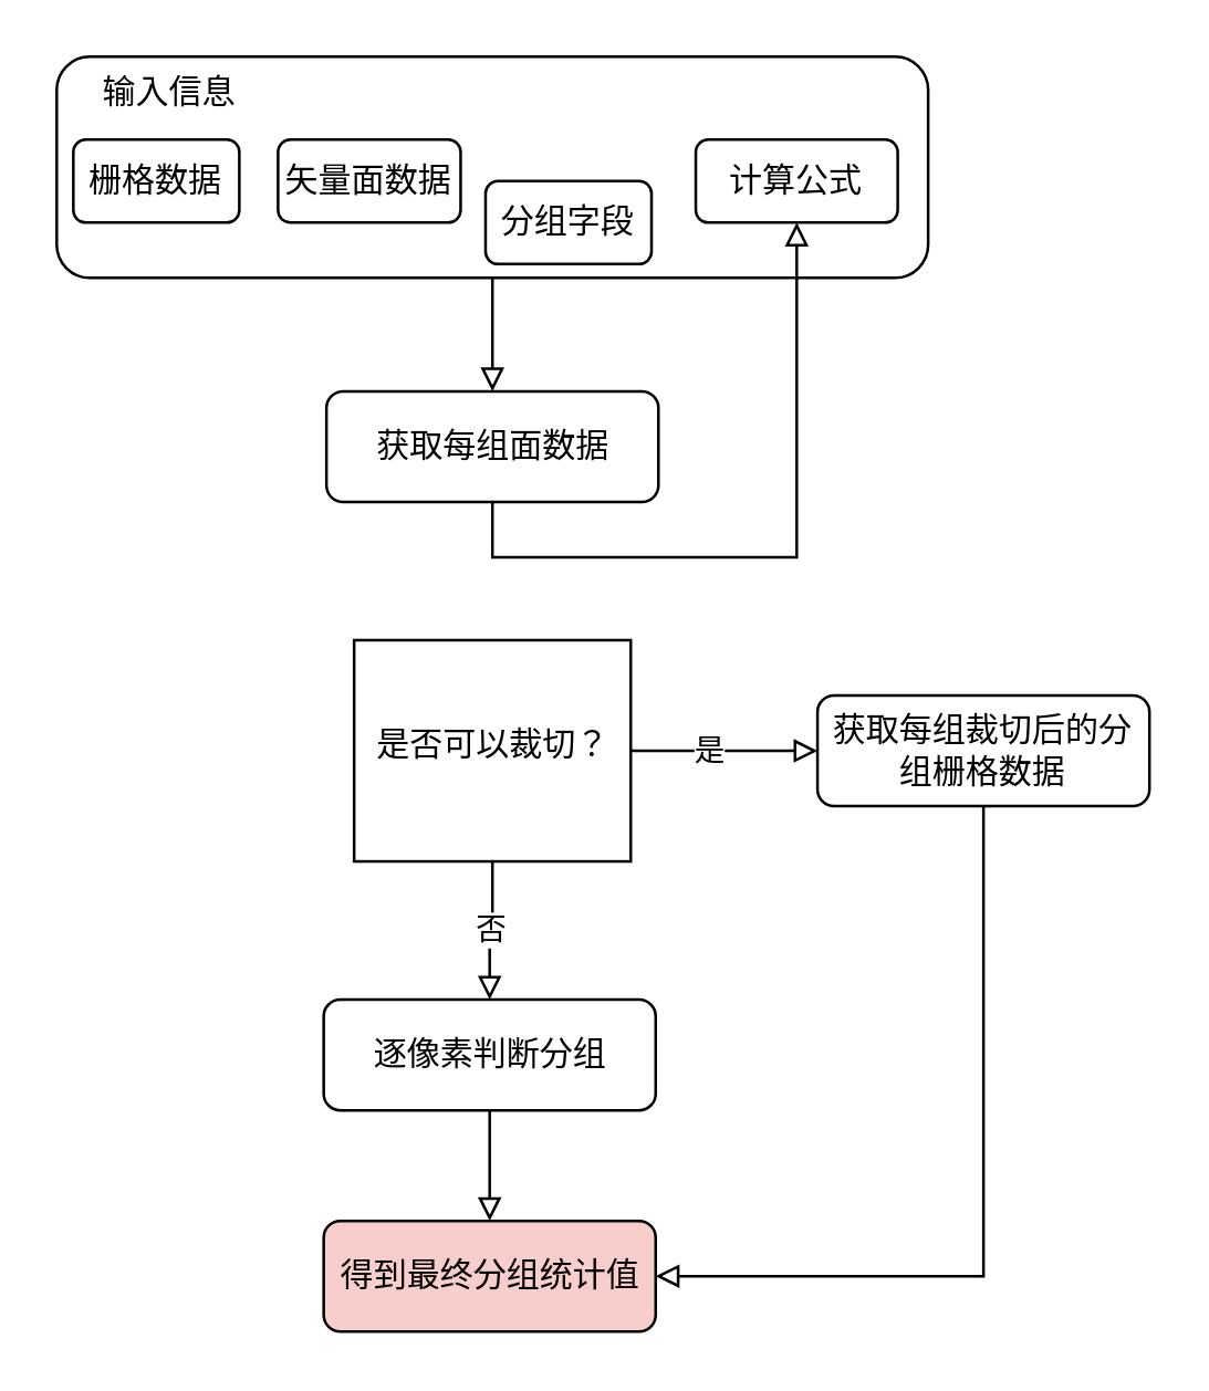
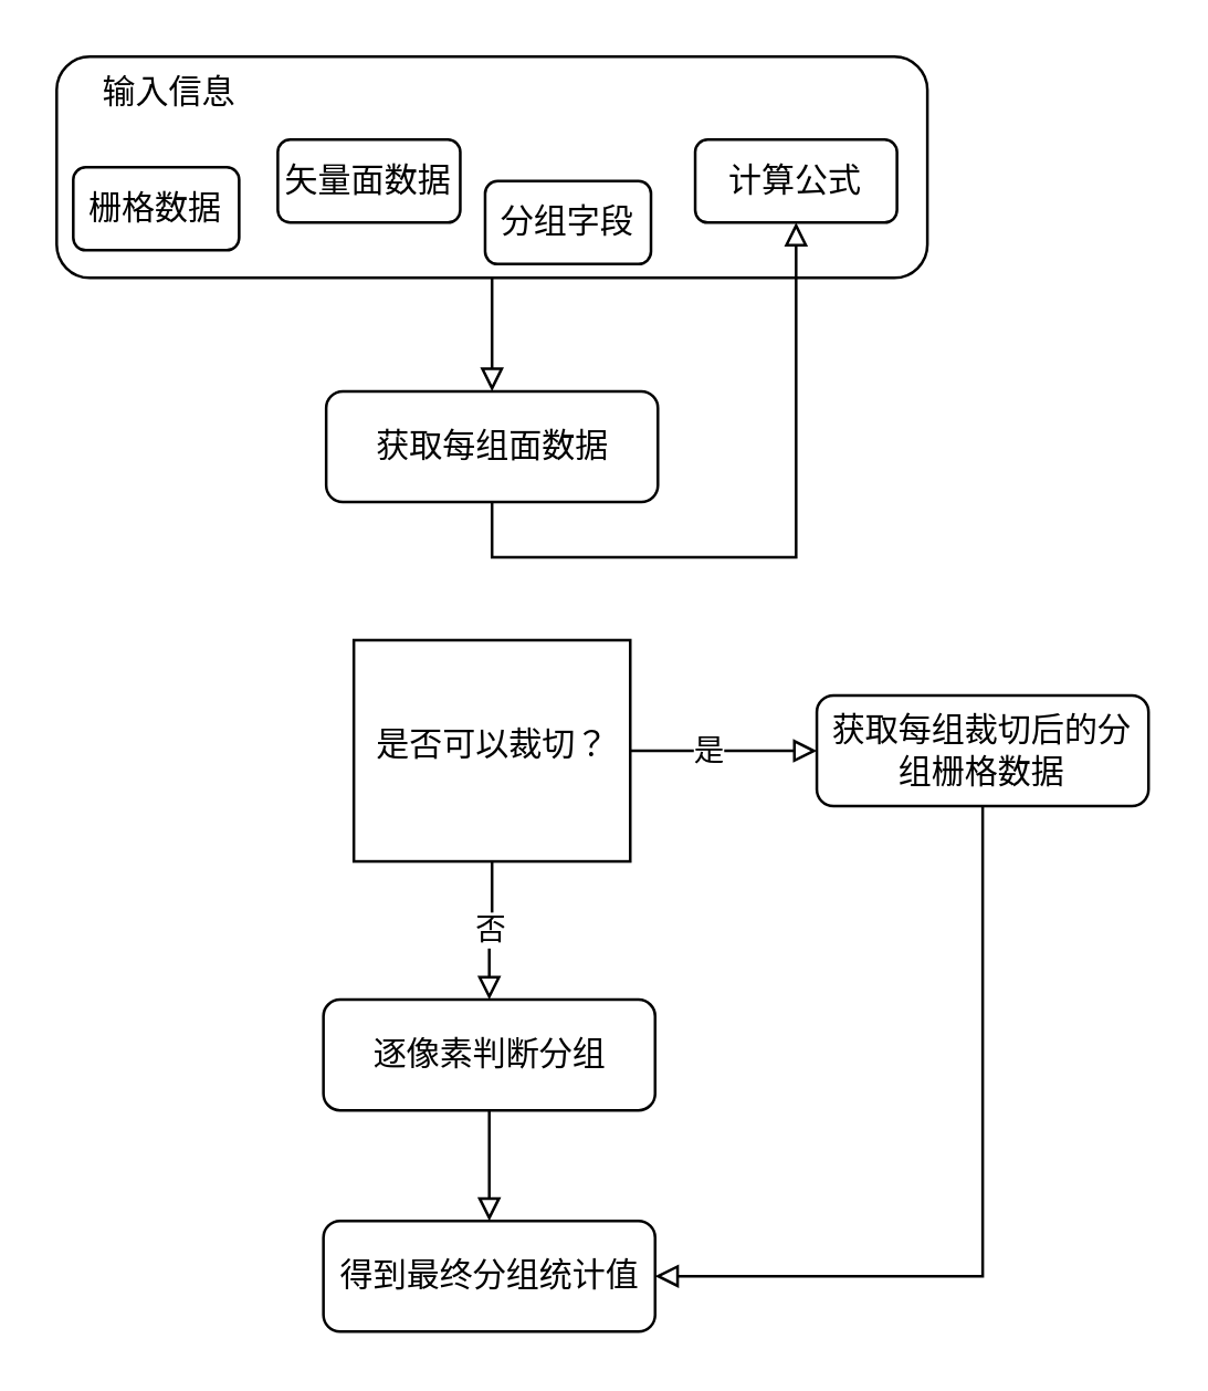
- <mxCell id="5" value="栅格数据" style="rounded=1;whiteSpace=wrap;html=1;" vertex="1" parent="1"><mxGeometry x="26" y="50" width="60" height="30" as="geometry" /></mxCell>
+ <mxCell id="5" value="栅格数据" style="rounded=1;whiteSpace=wrap;html=1;" vertex="1" parent="1"><mxGeometry x="26" y="60" width="60" height="30" as="geometry" /></mxCell>
- <mxCell id="19" value="得到最终分组统计值" style="rounded=1;whiteSpace=wrap;html=1;fontSize=12;glass=0;strokeWidth=1;shadow=0;fillColor=#f8cecc;" vertex="1" parent="1"><mxGeometry x="116.5" y="441" width="120" height="40" as="geometry" /></mxCell>
+ <mxCell id="19" value="得到最终分组统计值" style="rounded=1;whiteSpace=wrap;html=1;fontSize=12;glass=0;strokeWidth=1;shadow=0;" vertex="1" parent="1"><mxGeometry x="116.5" y="441" width="120" height="40" as="geometry" /></mxCell>
